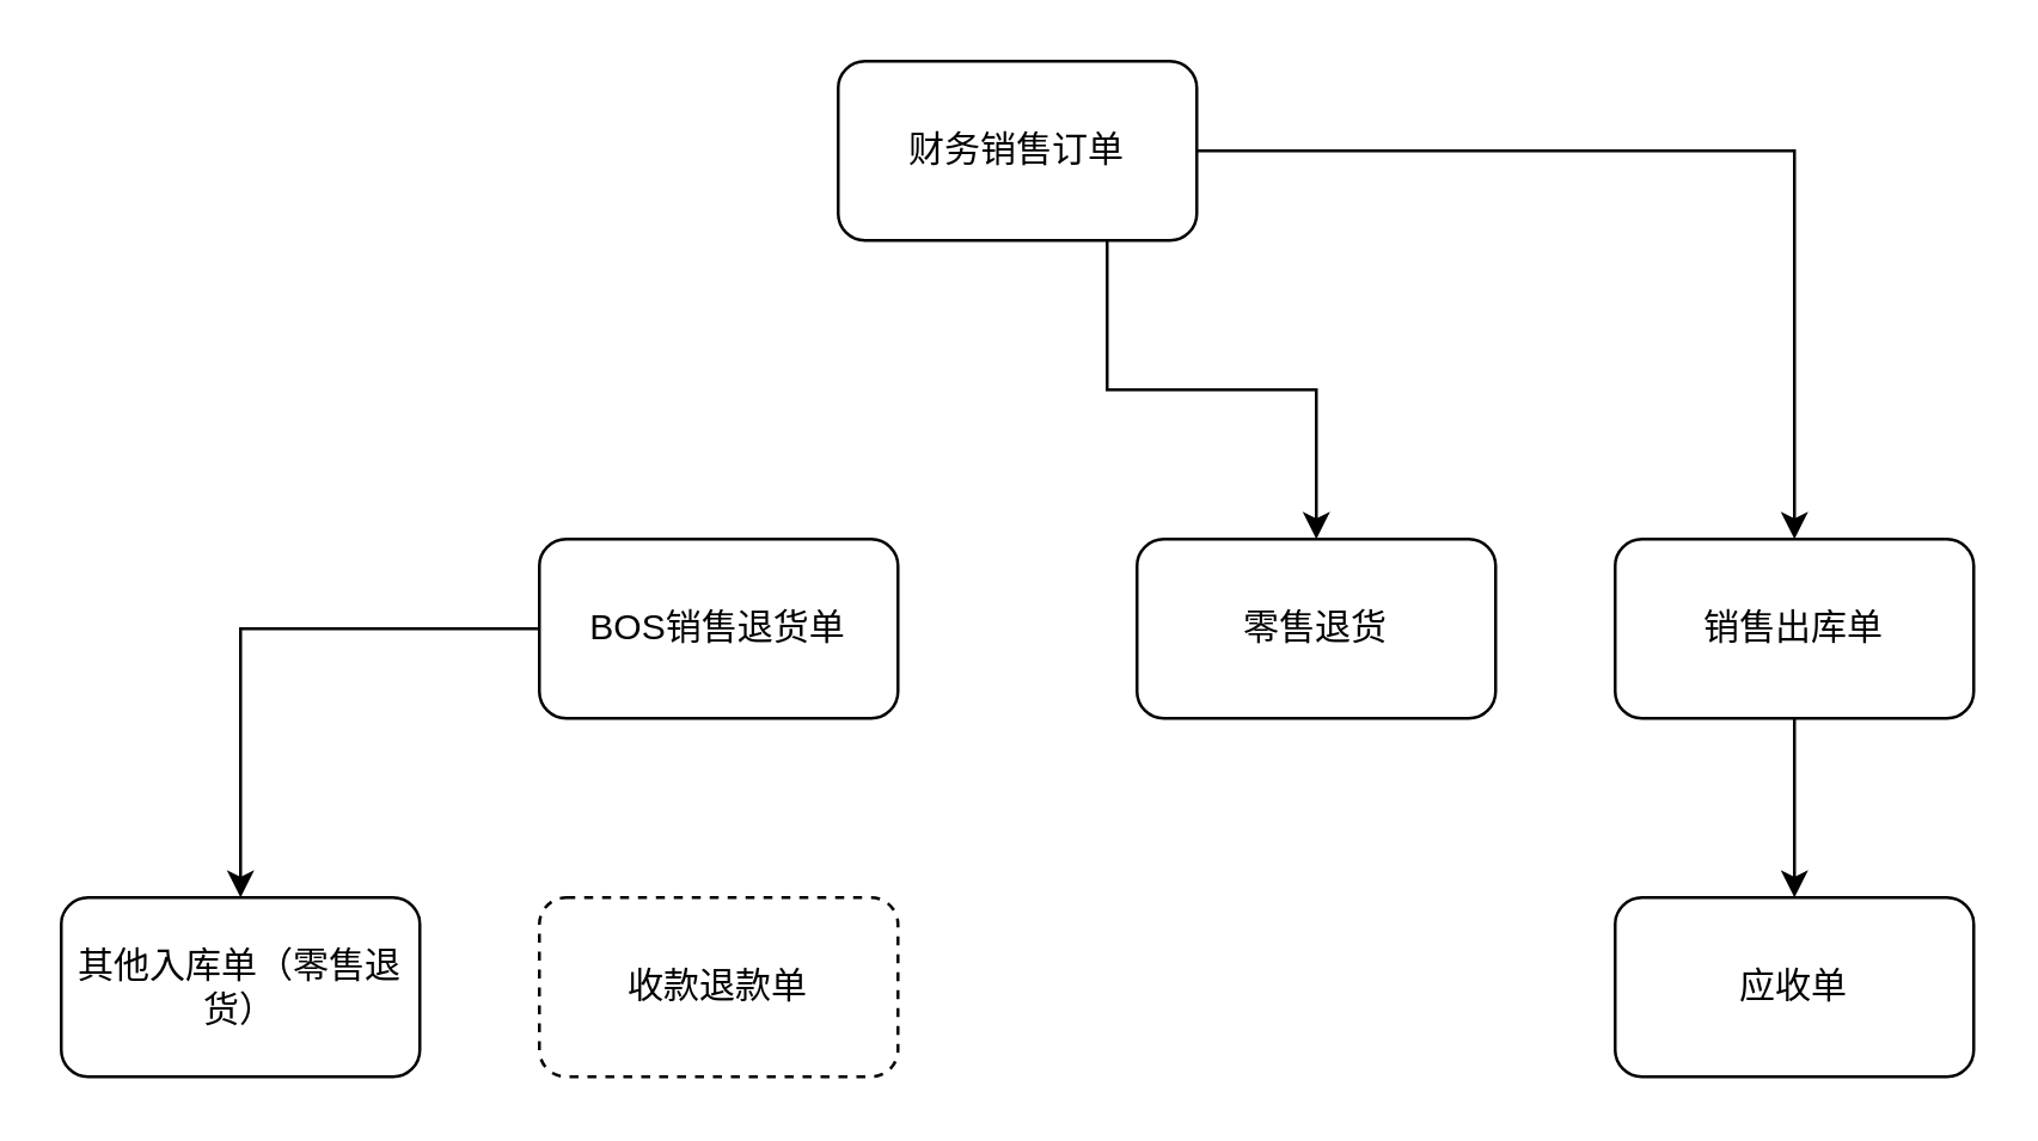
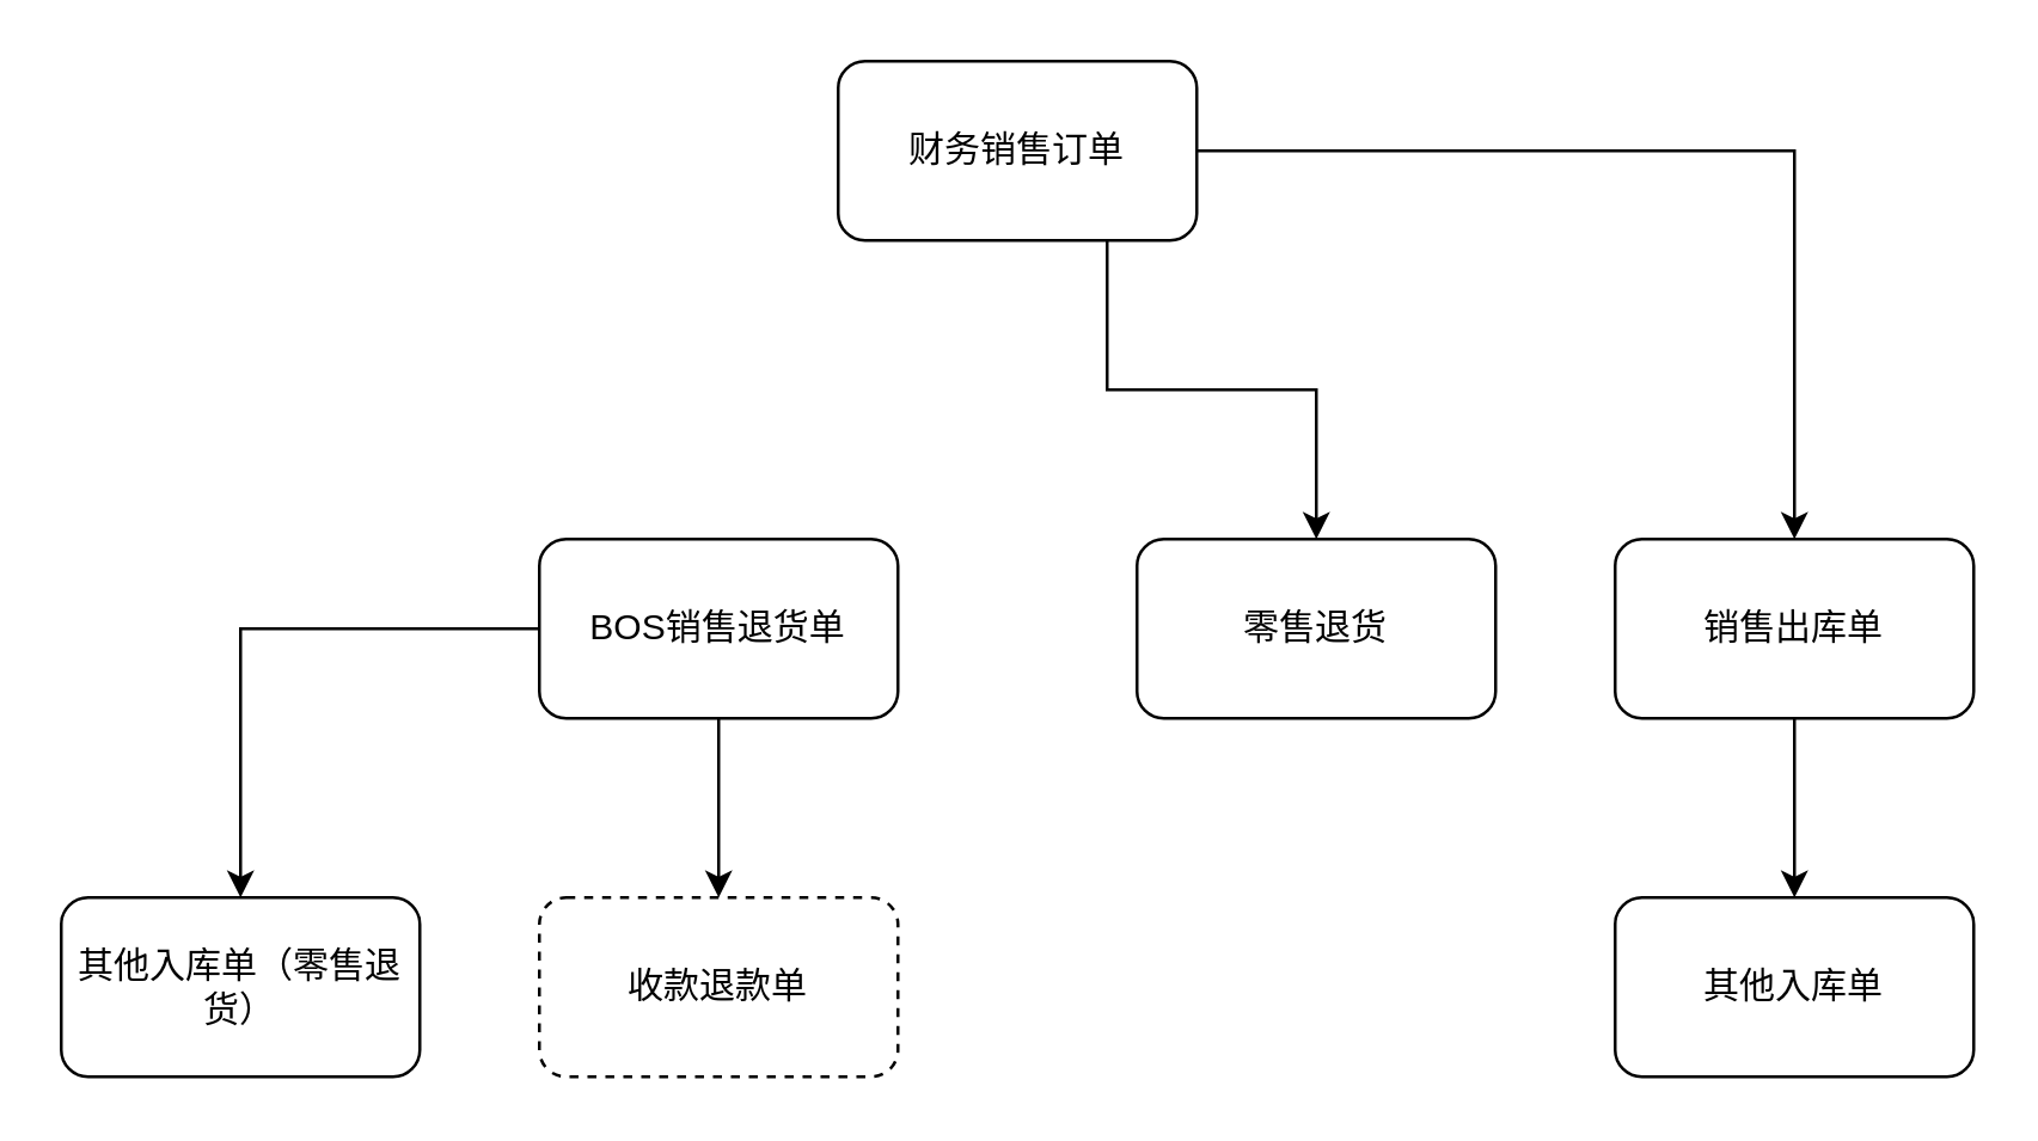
+ <mxCell id="4" style="edgeStyle=orthogonalEdgeStyle;rounded=0;orthogonalLoop=1;jettySize=auto;html=1;exitX=0.5;exitY=1;exitDx=0;exitDy=0;" edge="1" parent="1" source="13" target="10"><mxGeometry relative="1" as="geometry" /></mxCell>
- <mxCell id="12" value="应收单" style="whiteSpace=wrap;html=1;rounded=1;" vertex="1" parent="1"><mxGeometry x="540" y="300" width="120" height="60" as="geometry" /></mxCell>
+ <mxCell id="12" value="其他入库单" style="whiteSpace=wrap;html=1;rounded=1;" vertex="1" parent="1"><mxGeometry x="540" y="300" width="120" height="60" as="geometry" /></mxCell>
